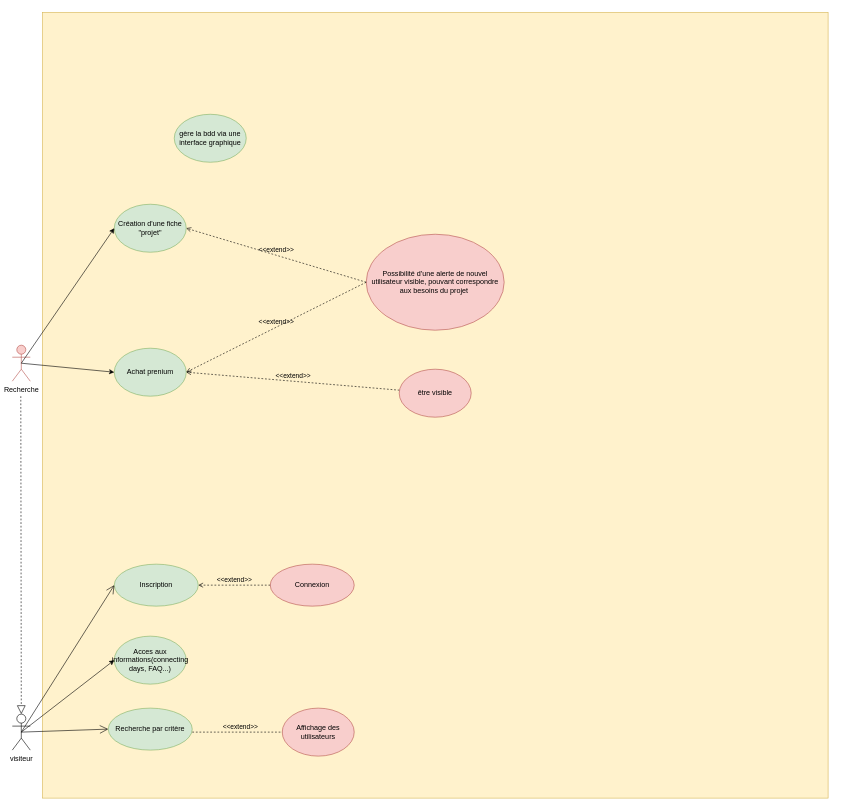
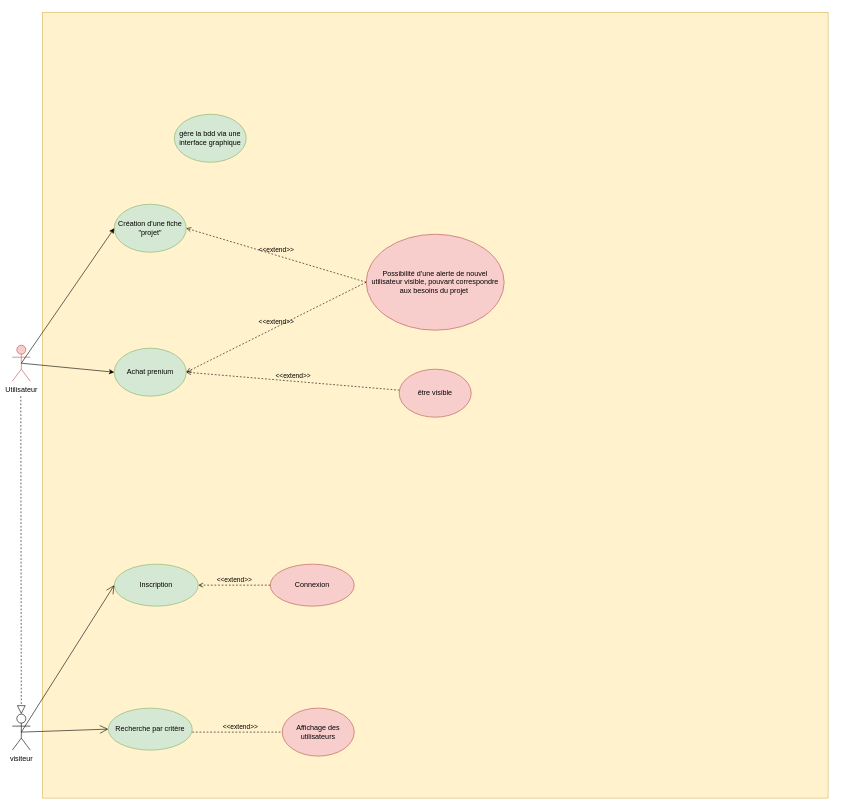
- <mxCell id="3" value="Recherche" style="shape=umlActor;verticalLabelPosition=bottom;verticalAlign=top;html=1;fillColor=#f8cecc;strokeColor=#b85450;" parent="1" vertex="1"><mxGeometry x="20" y="575" width="30" height="60" as="geometry" /></mxCell>
+ <mxCell id="3" value="Utilisateur" style="shape=umlActor;verticalLabelPosition=bottom;verticalAlign=top;html=1;fillColor=#f8cecc;strokeColor=#b85450;" parent="1" vertex="1"><mxGeometry x="20" y="575" width="30" height="60" as="geometry" /></mxCell>
- <mxCell id="16" value="Acces aux informations(connecting days, FAQ...)" style="ellipse;whiteSpace=wrap;html=1;fillColor=#d5e8d4;strokeColor=#82b366;" parent="1" vertex="1"><mxGeometry x="190" y="1060" width="120" height="80" as="geometry" /></mxCell>
- <mxCell id="13" value="" style="endArrow=classic;html=1;exitX=0.5;exitY=0.5;exitDx=0;exitDy=0;exitPerimeter=0;entryX=0;entryY=0.5;entryDx=0;entryDy=0;" parent="1" source="14" target="16" edge="1"><mxGeometry width="50" height="50" relative="1" as="geometry"><mxPoint x="440" y="660" as="sourcePoint" /><mxPoint x="210" y="510" as="targetPoint" /></mxGeometry></mxCell>
